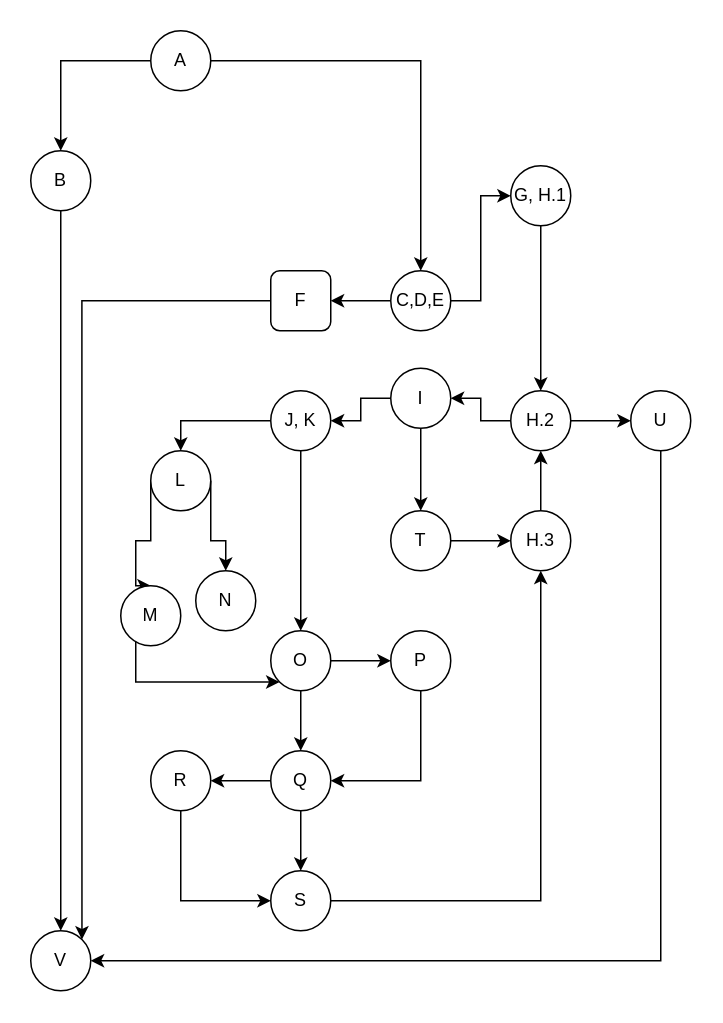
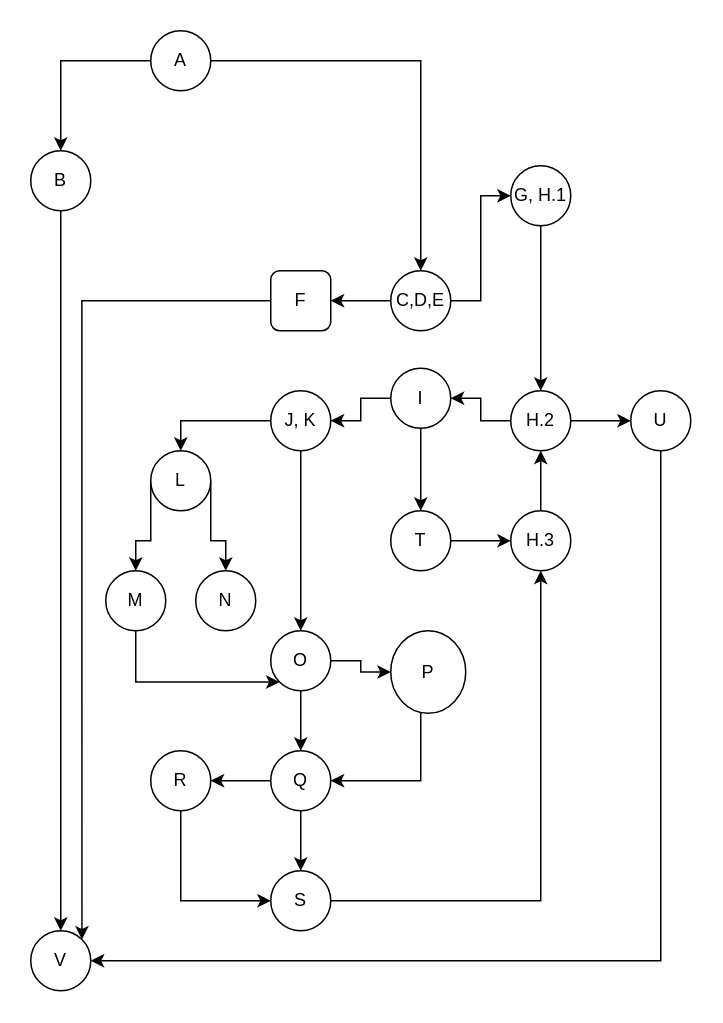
- <mxCell id="34" value="M" style="ellipse;whiteSpace=wrap;html=1;aspect=fixed;" vertex="1" parent="1"><mxGeometry x="80" y="390" width="40" height="40" as="geometry" /></mxCell>
+ <mxCell id="34" value="M" style="ellipse;whiteSpace=wrap;html=1;aspect=fixed;" vertex="1" parent="1"><mxGeometry x="70" y="380" width="40" height="40" as="geometry" /></mxCell>
- <mxCell id="40" value="P" style="ellipse;whiteSpace=wrap;html=1;aspect=fixed;" vertex="1" parent="1"><mxGeometry x="260" y="420" width="40" height="40" as="geometry" /></mxCell>
+ <mxCell id="40" value="P" style="ellipse;whiteSpace=wrap;html=1;aspect=fixed;" vertex="1" parent="1"><mxGeometry x="260" y="420" width="50" height="55" as="geometry" /></mxCell>
